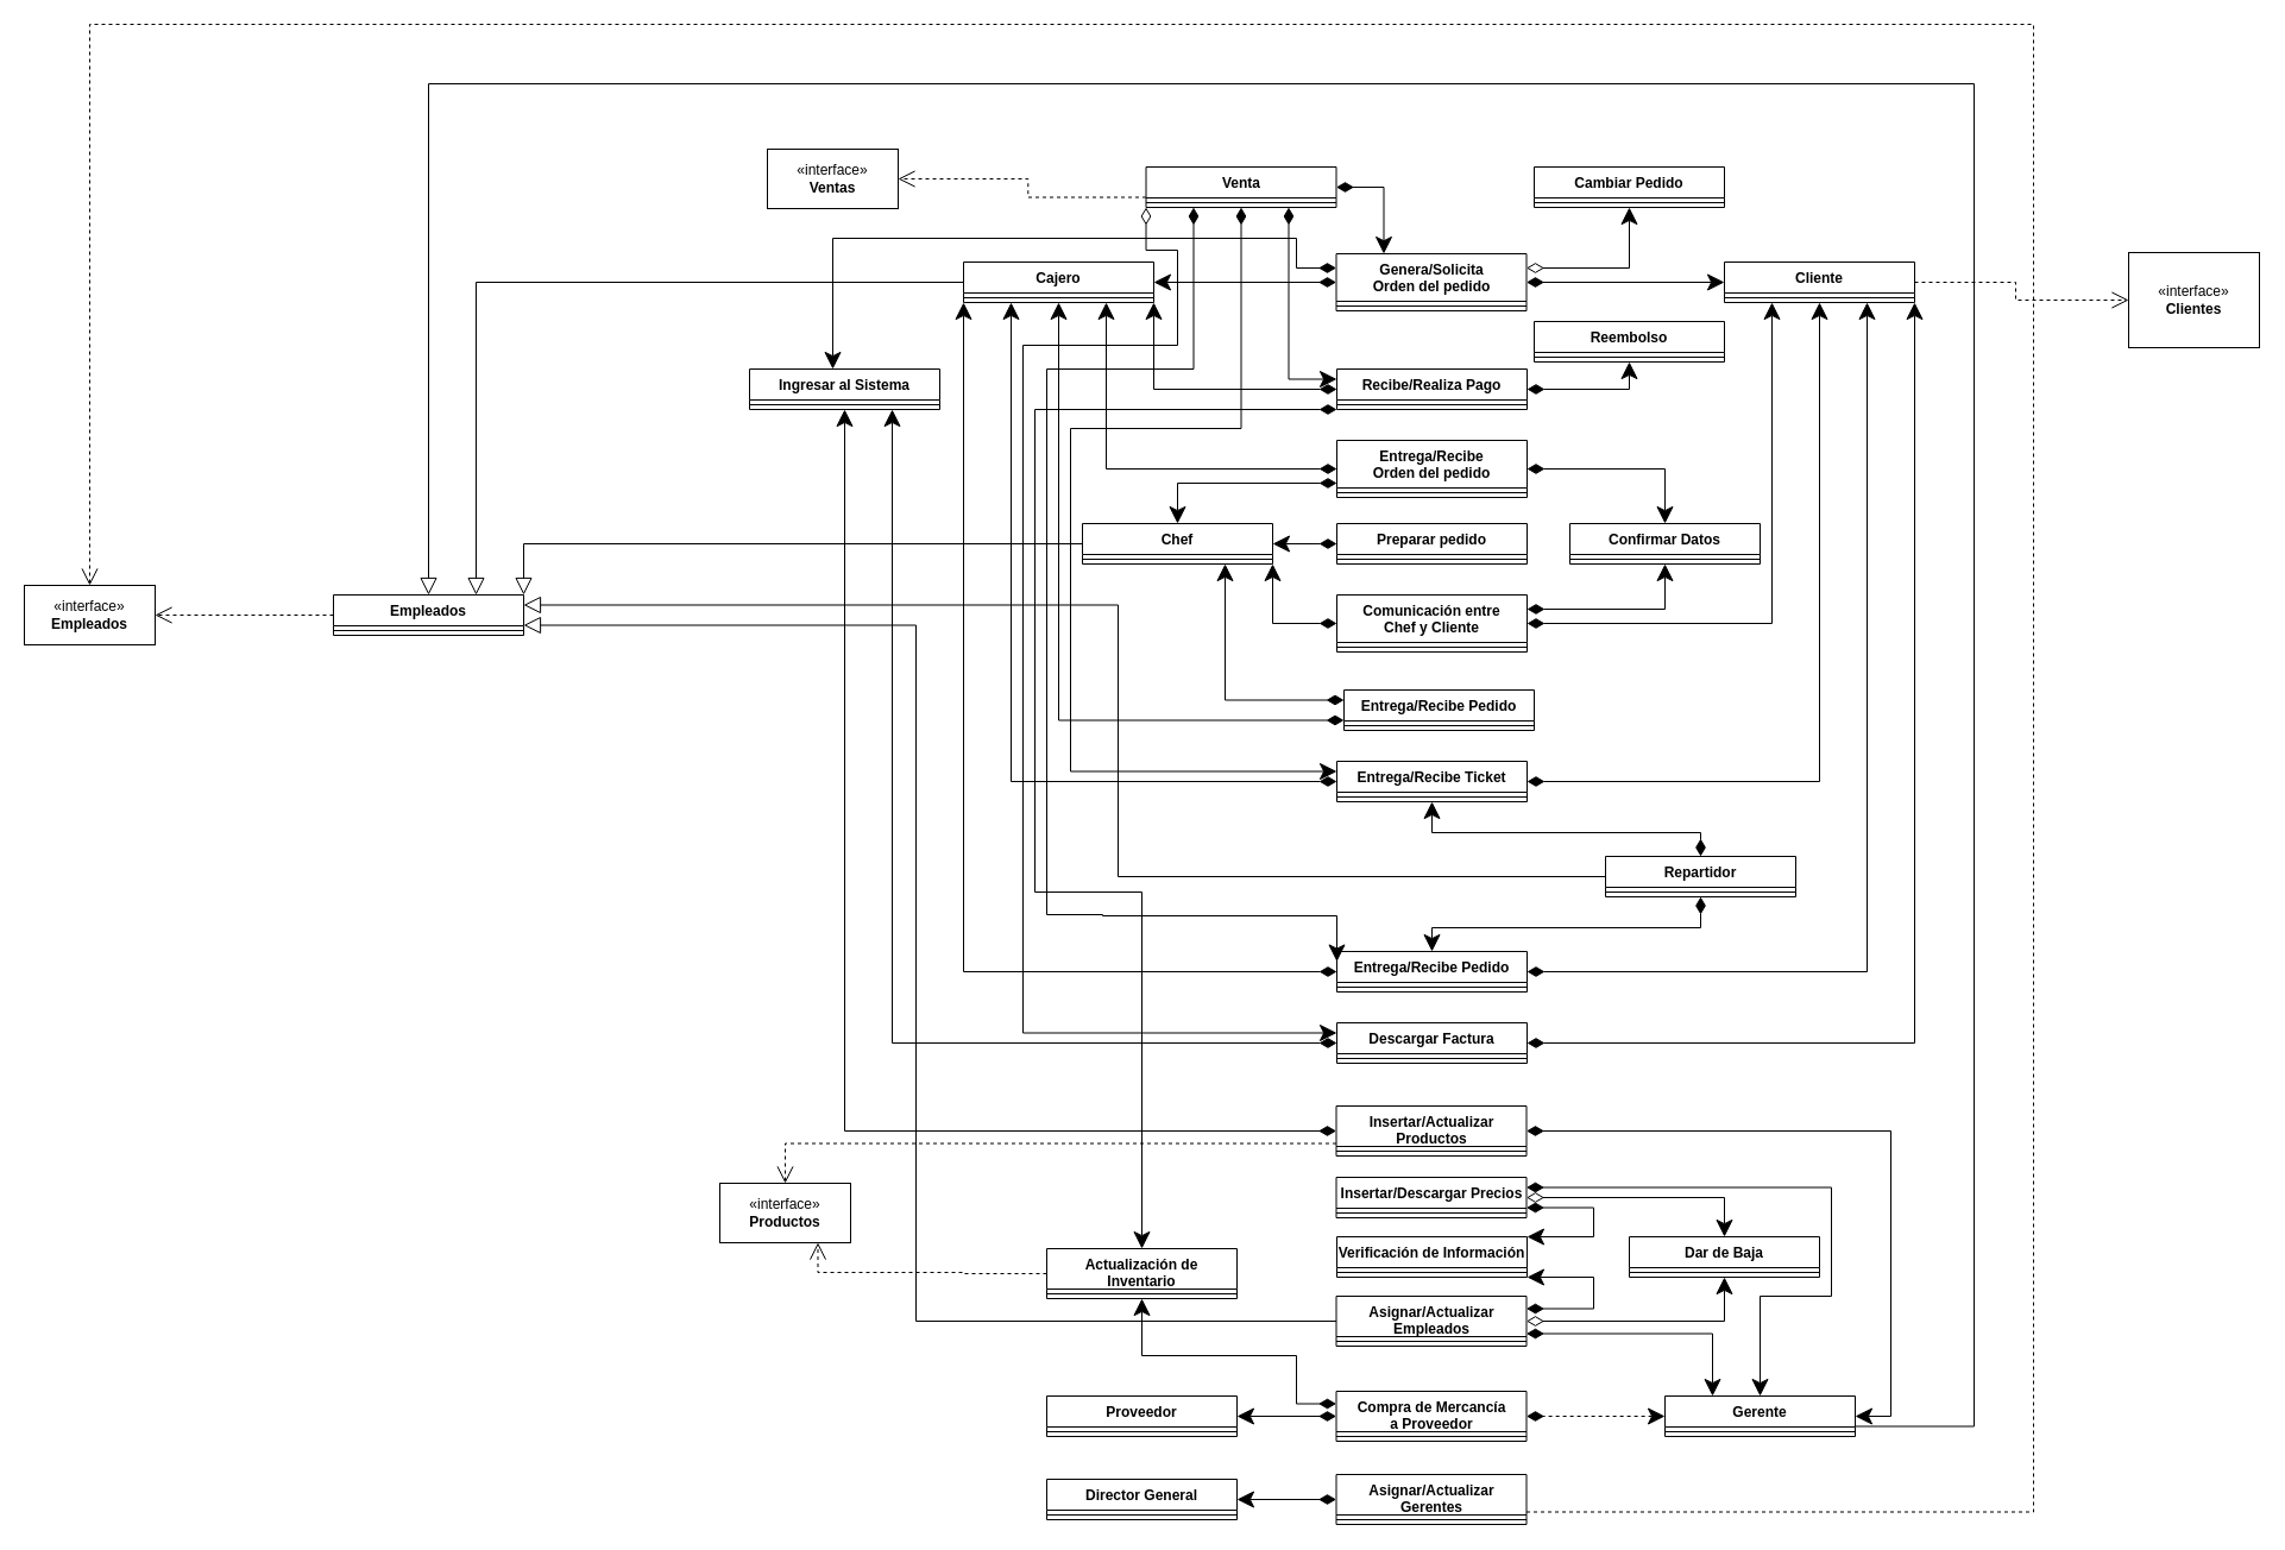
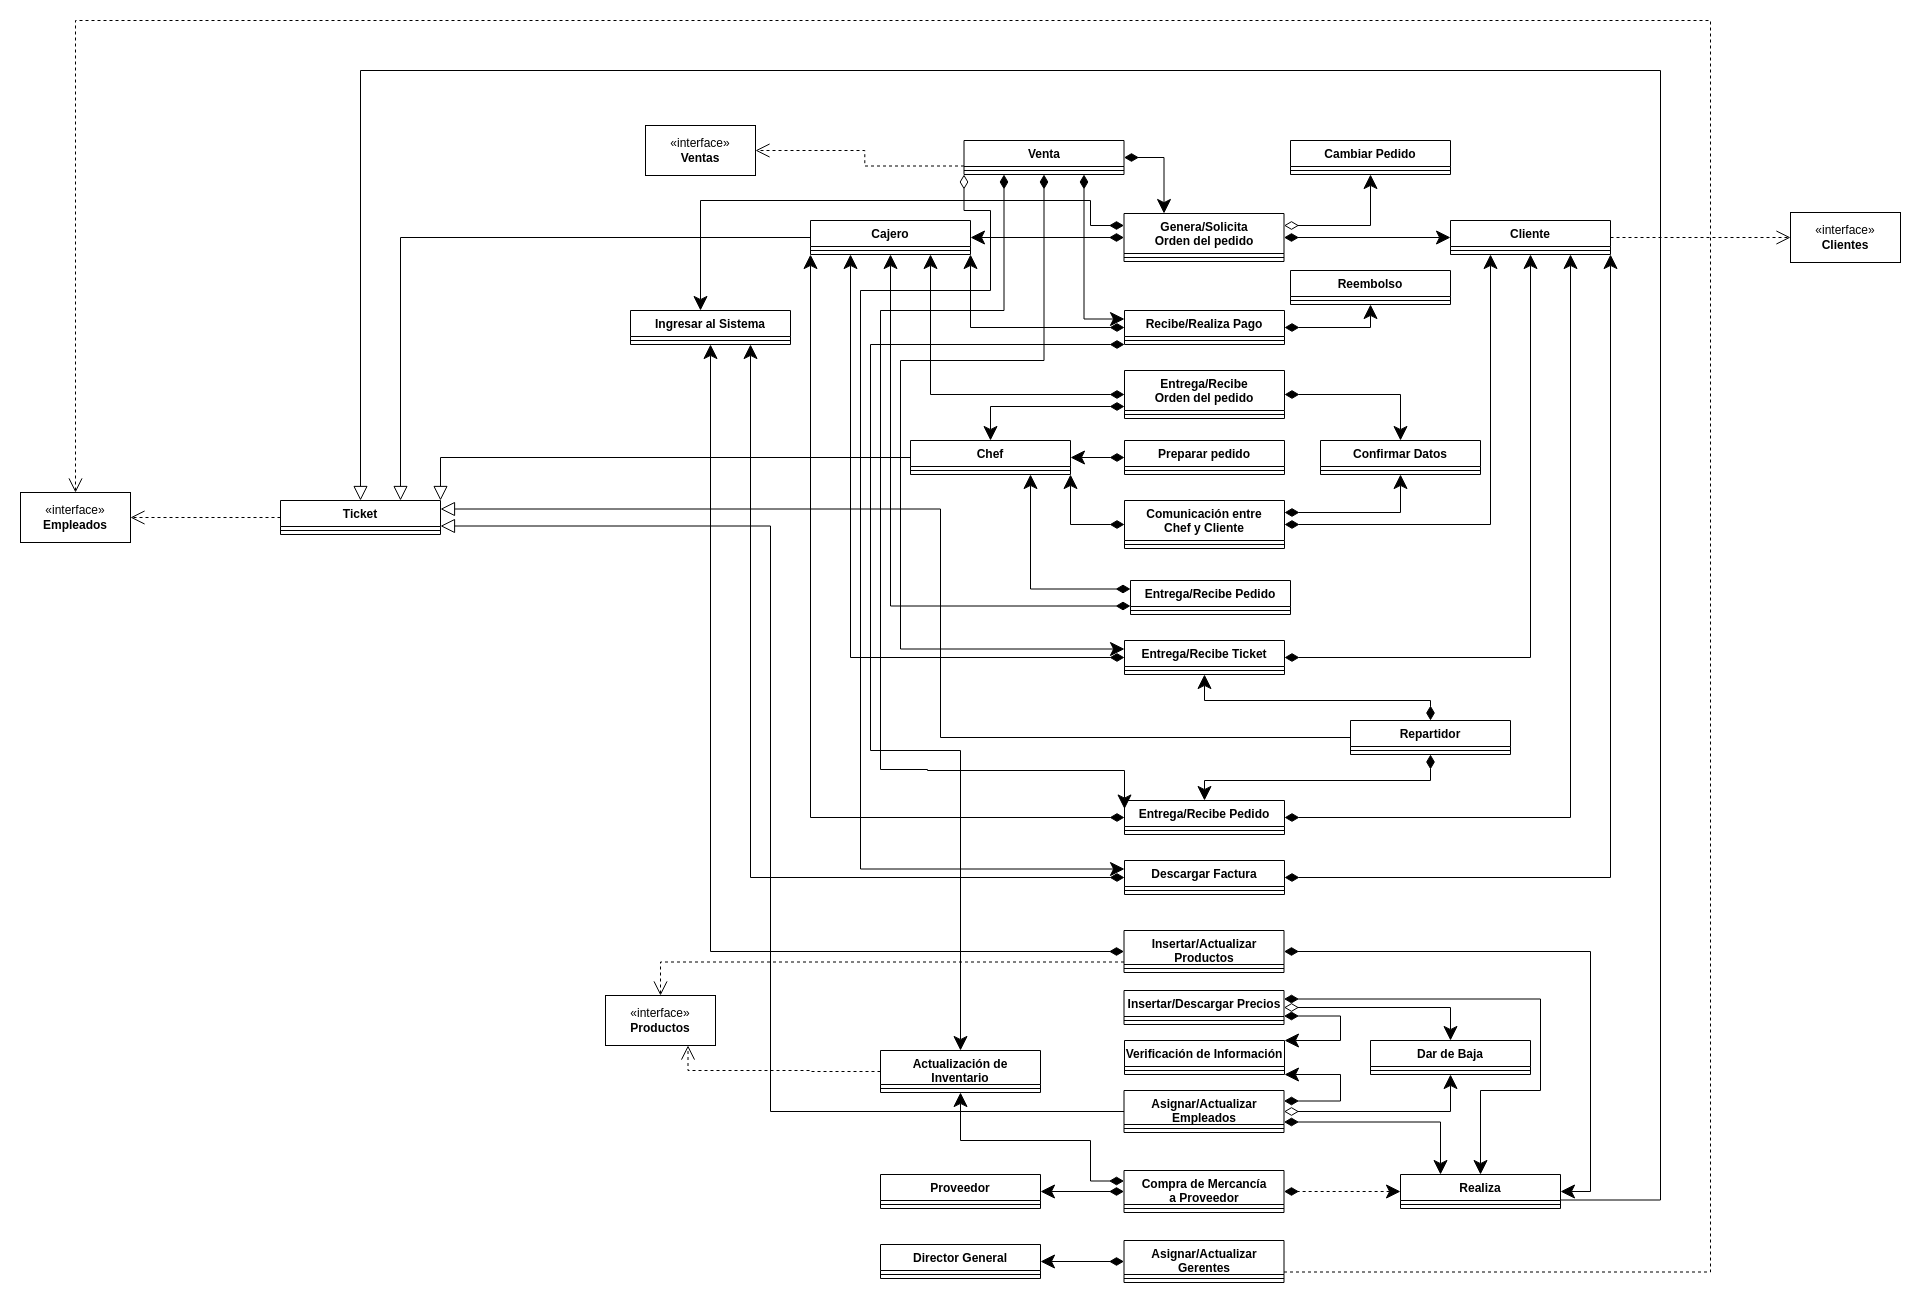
- <mxCell id="104" value="«interface»&lt;br&gt;&lt;b&gt;Clientes&lt;/b&gt;" style="html=1;whiteSpace=wrap;" parent="1" vertex="1"><mxGeometry x="1790" y="212" width="110" height="80" as="geometry" /></mxCell>
+ <mxCell id="104" value="«interface»&lt;br&gt;&lt;b&gt;Clientes&lt;/b&gt;" style="html=1;whiteSpace=wrap;" parent="1" vertex="1"><mxGeometry x="1790" y="212" width="110" height="50" as="geometry" /></mxCell>
- <mxCell id="116" value="Empleados" style="swimlane;fontStyle=1;align=center;verticalAlign=top;childLayout=stackLayout;horizontal=1;startSize=26;horizontalStack=0;resizeParent=1;resizeParentMax=0;resizeLast=0;collapsible=1;marginBottom=0;whiteSpace=wrap;html=1;" parent="1" vertex="1"><mxGeometry x="280" y="500" width="160" height="34" as="geometry" /></mxCell>
+ <mxCell id="116" value="Ticket" style="swimlane;fontStyle=1;align=center;verticalAlign=top;childLayout=stackLayout;horizontal=1;startSize=26;horizontalStack=0;resizeParent=1;resizeParentMax=0;resizeLast=0;collapsible=1;marginBottom=0;whiteSpace=wrap;html=1;" parent="1" vertex="1"><mxGeometry x="280" y="500" width="160" height="34" as="geometry" /></mxCell>
- <mxCell id="94" value="Gerente" style="swimlane;fontStyle=1;align=center;verticalAlign=top;childLayout=stackLayout;horizontal=1;startSize=26;horizontalStack=0;resizeParent=1;resizeParentMax=0;resizeLast=0;collapsible=1;marginBottom=0;whiteSpace=wrap;html=1;" parent="1" vertex="1"><mxGeometry x="1400" y="1174" width="160" height="34" as="geometry" /></mxCell>
+ <mxCell id="94" value="Realiza" style="swimlane;fontStyle=1;align=center;verticalAlign=top;childLayout=stackLayout;horizontal=1;startSize=26;horizontalStack=0;resizeParent=1;resizeParentMax=0;resizeLast=0;collapsible=1;marginBottom=0;whiteSpace=wrap;html=1;" parent="1" vertex="1"><mxGeometry x="1400" y="1174" width="160" height="34" as="geometry" /></mxCell>
